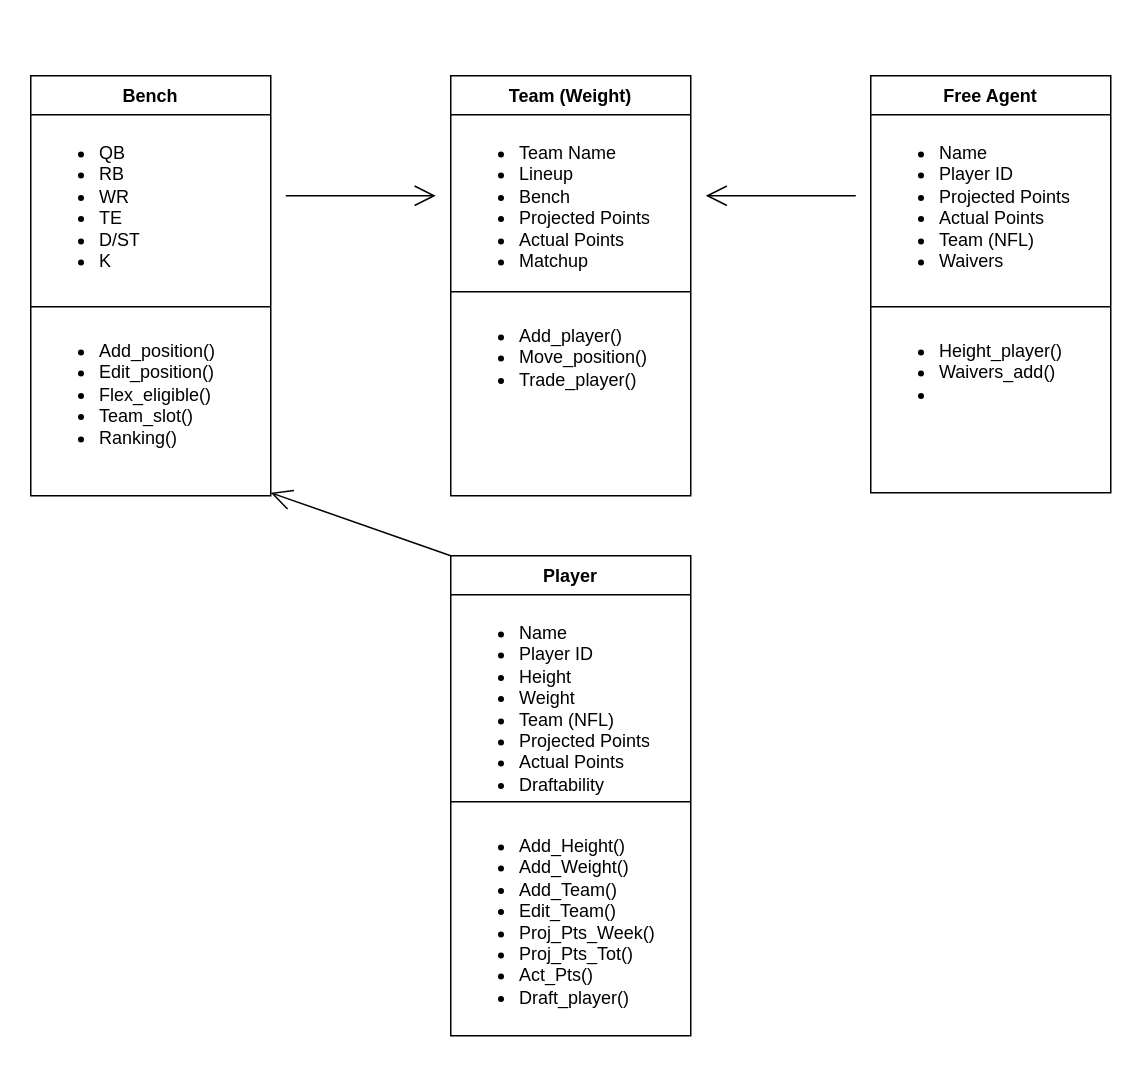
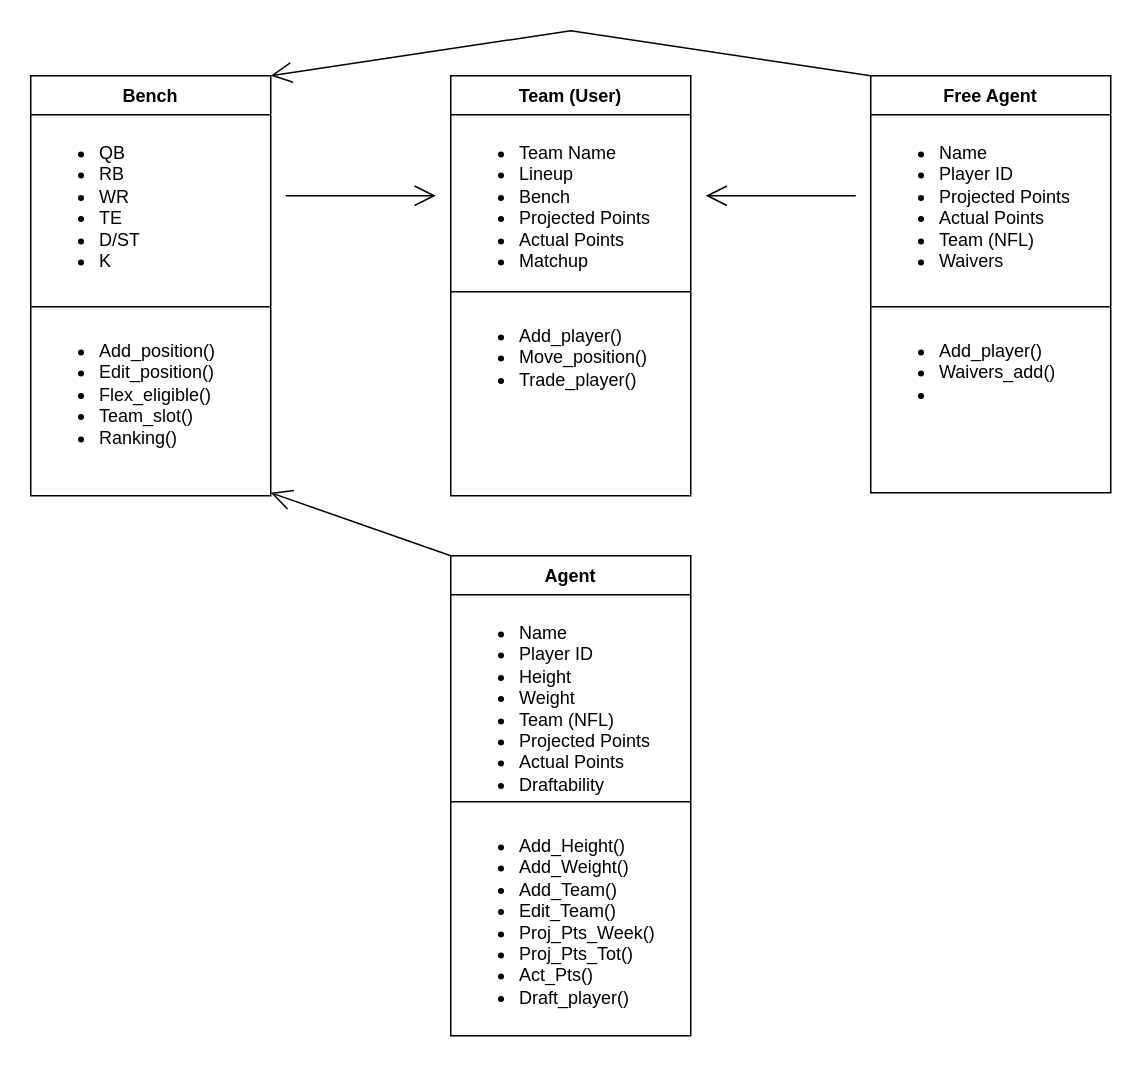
+ <mxCell id="20" value="" style="endArrow=open;endFill=1;endSize=12;html=1;rounded=0;entryX=1;entryY=0;entryDx=0;entryDy=0;exitX=0;exitY=0;exitDx=0;exitDy=0;" edge="1" parent="1" source="11" target="2"><mxGeometry width="160" relative="1" as="geometry"><mxPoint x="490" y="30" as="sourcePoint" /><mxPoint x="650" y="30" as="targetPoint" /><Array as="points"><mxPoint x="380" y="20" /></Array></mxGeometry></mxCell>
- <mxCell id="6" value="Team (Weight)" style="swimlane;fontStyle=1;align=center;verticalAlign=top;childLayout=stackLayout;horizontal=1;startSize=26;horizontalStack=0;resizeParent=1;resizeParentMax=0;resizeLast=0;collapsible=1;marginBottom=0;whiteSpace=wrap;html=1;" vertex="1" parent="1"><mxGeometry x="300" y="50" width="160" height="280" as="geometry" /></mxCell>
+ <mxCell id="6" value="Team (User)" style="swimlane;fontStyle=1;align=center;verticalAlign=top;childLayout=stackLayout;horizontal=1;startSize=26;horizontalStack=0;resizeParent=1;resizeParentMax=0;resizeLast=0;collapsible=1;marginBottom=0;whiteSpace=wrap;html=1;" vertex="1" parent="1"><mxGeometry x="300" y="50" width="160" height="280" as="geometry" /></mxCell>
- <mxCell id="14" value="&lt;ul&gt;&lt;li&gt;Height_player()&lt;/li&gt;&lt;li&gt;Waivers_add()&lt;/li&gt;&lt;li&gt;&lt;br&gt;&lt;/li&gt;&lt;/ul&gt;" style="text;strokeColor=none;fillColor=none;align=left;verticalAlign=top;spacingLeft=4;spacingRight=4;overflow=hidden;rotatable=0;points=[[0,0.5],[1,0.5]];portConstraint=eastwest;whiteSpace=wrap;html=1;" vertex="1" parent="11"><mxGeometry y="158" width="160" height="120" as="geometry" /></mxCell>
+ <mxCell id="14" value="&lt;ul&gt;&lt;li&gt;Add_player()&lt;/li&gt;&lt;li&gt;Waivers_add()&lt;/li&gt;&lt;li&gt;&lt;br&gt;&lt;/li&gt;&lt;/ul&gt;" style="text;strokeColor=none;fillColor=none;align=left;verticalAlign=top;spacingLeft=4;spacingRight=4;overflow=hidden;rotatable=0;points=[[0,0.5],[1,0.5]];portConstraint=eastwest;whiteSpace=wrap;html=1;" vertex="1" parent="11"><mxGeometry y="158" width="160" height="120" as="geometry" /></mxCell>
- <mxCell id="15" value="Player" style="swimlane;fontStyle=1;align=center;verticalAlign=top;childLayout=stackLayout;horizontal=1;startSize=26;horizontalStack=0;resizeParent=1;resizeParentMax=0;resizeLast=0;collapsible=1;marginBottom=0;whiteSpace=wrap;html=1;" vertex="1" parent="1"><mxGeometry x="300" y="370" width="160" height="320" as="geometry" /></mxCell>
+ <mxCell id="15" value="Agent" style="swimlane;fontStyle=1;align=center;verticalAlign=top;childLayout=stackLayout;horizontal=1;startSize=26;horizontalStack=0;resizeParent=1;resizeParentMax=0;resizeLast=0;collapsible=1;marginBottom=0;whiteSpace=wrap;html=1;" vertex="1" parent="1"><mxGeometry x="300" y="370" width="160" height="320" as="geometry" /></mxCell>
